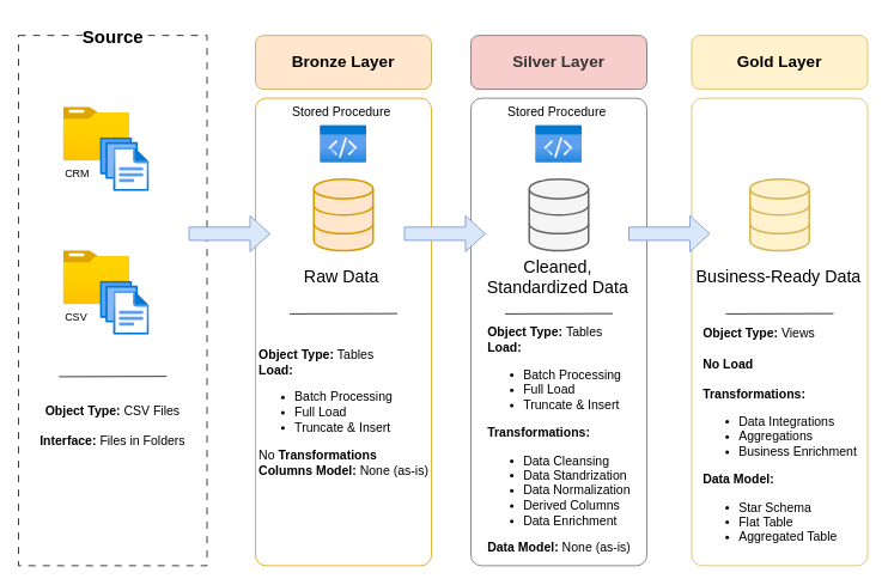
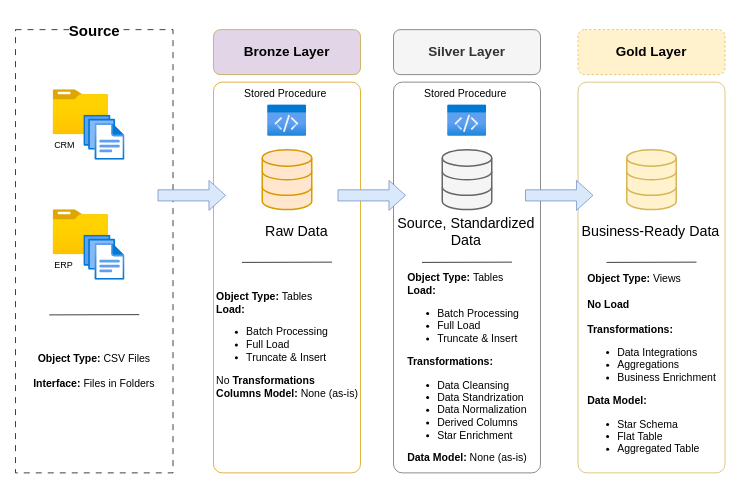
- <mxCell id="8" value="&lt;font style=&quot;font-size: 18px;&quot;&gt;&lt;b style=&quot;&quot;&gt;Bronze Layer&lt;/b&gt;&lt;/font&gt;" style="rounded=1;whiteSpace=wrap;html=1;strokeColor=light-dark(#bca343, #996500);fillColor=#ffe6cc;" vertex="1" parent="1"><mxGeometry x="284" y="39" width="196" height="60" as="geometry" /></mxCell>
+ <mxCell id="8" value="&lt;font style=&quot;font-size: 18px;&quot;&gt;&lt;b style=&quot;&quot;&gt;Bronze Layer&lt;/b&gt;&lt;/font&gt;" style="rounded=1;whiteSpace=wrap;html=1;strokeColor=light-dark(#bca343, #996500);fillColor=#e1d5e7;" vertex="1" parent="1"><mxGeometry x="284" y="39" width="196" height="60" as="geometry" /></mxCell>
- <mxCell id="19" value="&lt;font style=&quot;font-size: 18px;&quot;&gt;&lt;b style=&quot;&quot;&gt;Silver Layer&lt;/b&gt;&lt;/font&gt;" style="rounded=1;whiteSpace=wrap;html=1;strokeColor=#666666;fillColor=#f8cecc;fontColor=#333333;" vertex="1" parent="1"><mxGeometry x="524" y="39" width="196" height="60" as="geometry" /></mxCell>
+ <mxCell id="19" value="&lt;font style=&quot;font-size: 18px;&quot;&gt;&lt;b style=&quot;&quot;&gt;Silver Layer&lt;/b&gt;&lt;/font&gt;" style="rounded=1;whiteSpace=wrap;html=1;strokeColor=#666666;fillColor=#f5f5f5;fontColor=#333333;" vertex="1" parent="1"><mxGeometry x="524" y="39" width="196" height="60" as="geometry" /></mxCell>
- <mxCell id="28" value="&lt;font style=&quot;font-size: 18px;&quot;&gt;&lt;b style=&quot;&quot;&gt;Gold Layer&lt;/b&gt;&lt;/font&gt;" style="rounded=1;whiteSpace=wrap;html=1;strokeColor=#d6b656;fillColor=#fff2cc;" vertex="1" parent="1"><mxGeometry x="770" y="39" width="196" height="60" as="geometry" /></mxCell>
+ <mxCell id="28" value="&lt;font style=&quot;font-size: 18px;&quot;&gt;&lt;b style=&quot;&quot;&gt;Gold Layer&lt;/b&gt;&lt;/font&gt;" style="rounded=1;whiteSpace=wrap;html=1;strokeColor=#d6b656;fillColor=#fff2cc;dashed=1;" vertex="1" parent="1"><mxGeometry x="770" y="39" width="196" height="60" as="geometry" /></mxCell>
- <mxCell id="15" value="Raw Data" style="text;html=1;align=center;verticalAlign=middle;whiteSpace=wrap;rounded=0;fontSize=19;" vertex="1" parent="1"><mxGeometry x="310" y="294.03" width="140" height="30" as="geometry" /></mxCell>
+ <mxCell id="15" value="Raw Data" style="text;html=1;align=center;verticalAlign=middle;whiteSpace=wrap;rounded=0;fontSize=19;" vertex="1" parent="1"><mxGeometry x="325" y="294.03" width="140" height="30" as="geometry" /></mxCell>
- <mxCell id="24" value="Cleaned, Standardized Data" style="text;html=1;align=center;verticalAlign=middle;whiteSpace=wrap;rounded=0;fontSize=19;" vertex="1" parent="1"><mxGeometry x="526" y="294.03" width="190" height="30" as="geometry" /></mxCell>
+ <mxCell id="24" value="Source, Standardized Data" style="text;html=1;align=center;verticalAlign=middle;whiteSpace=wrap;rounded=0;fontSize=19;" vertex="1" parent="1"><mxGeometry x="526" y="294.03" width="190" height="30" as="geometry" /></mxCell>
- <mxCell id="6" value="CSV" style="image;aspect=fixed;html=1;points=[];align=left;fontSize=12;image=img/lib/azure2/general/Folder_Blank.svg;" vertex="1" parent="1"><mxGeometry x="70" y="279" width="74" height="60.06" as="geometry" /></mxCell>
+ <mxCell id="6" value="ERP" style="image;aspect=fixed;html=1;points=[];align=left;fontSize=12;image=img/lib/azure2/general/Folder_Blank.svg;" vertex="1" parent="1"><mxGeometry x="70" y="279" width="74" height="60.06" as="geometry" /></mxCell>
- <mxCell id="11" value="&lt;b&gt;Object Type: &lt;/b&gt;CSV Files&lt;div&gt;&lt;b&gt;&lt;br&gt;&lt;/b&gt;&lt;/div&gt;&lt;div&gt;&lt;b&gt;Interface: &lt;/b&gt;Files in Folders&lt;/div&gt;" style="text;html=1;align=center;verticalAlign=middle;whiteSpace=wrap;rounded=0;fontSize=14;" vertex="1" parent="1"><mxGeometry x="30" y="439" width="190" height="70" as="geometry" /></mxCell>
+ <mxCell id="11" value="&lt;b&gt;Object Type: &lt;/b&gt;CSV Files&lt;div&gt;&lt;b&gt;&lt;br&gt;&lt;/b&gt;&lt;/div&gt;&lt;div&gt;&lt;b&gt;Interface: &lt;/b&gt;Files in Folders&lt;/div&gt;" style="text;html=1;align=center;verticalAlign=middle;whiteSpace=wrap;rounded=0;fontSize=14;" vertex="1" parent="1"><mxGeometry x="30" y="459" width="190" height="70" as="geometry" /></mxCell>
- <mxCell id="26" value="&lt;div style=&quot;text-align: left;&quot;&gt;&lt;b style=&quot;background-color: transparent; color: light-dark(rgb(0, 0, 0), rgb(255, 255, 255));&quot;&gt;Object Type: &lt;/b&gt;&lt;span style=&quot;background-color: transparent; color: light-dark(rgb(0, 0, 0), rgb(255, 255, 255));&quot;&gt;Tables&lt;/span&gt;&lt;/div&gt;&lt;div&gt;&lt;div style=&quot;text-align: left;&quot;&gt;&lt;b style=&quot;background-color: transparent; color: light-dark(rgb(0, 0, 0), rgb(255, 255, 255));&quot;&gt;Load:&amp;nbsp;&lt;/b&gt;&lt;/div&gt;&lt;div&gt;&lt;div style=&quot;text-align: left;&quot;&gt;&lt;ul&gt;&lt;li&gt;Batch Processing&lt;/li&gt;&lt;li&gt;Full Load&lt;/li&gt;&lt;li&gt;Truncate &amp;amp; Insert&lt;/li&gt;&lt;/ul&gt;&lt;div&gt;&lt;b&gt;Transformations:&lt;/b&gt;&lt;/div&gt;&lt;div&gt;&lt;ul&gt;&lt;li&gt;Data Cleansing&lt;/li&gt;&lt;li&gt;Data Standrization&lt;/li&gt;&lt;li&gt;Data Normalization&lt;/li&gt;&lt;li&gt;Derived Columns&lt;/li&gt;&lt;li&gt;Data Enrichment&lt;/li&gt;&lt;/ul&gt;&lt;/div&gt;&lt;div&gt;&lt;b&gt;Data Model: &lt;/b&gt;None (as-is)&lt;/div&gt;&lt;/div&gt;&lt;/div&gt;&lt;/div&gt;" style="text;html=1;align=center;verticalAlign=middle;whiteSpace=wrap;rounded=0;fontSize=14;spacing=2;" vertex="1" parent="1"><mxGeometry x="524" y="380" width="197" height="220" as="geometry" /></mxCell>
+ <mxCell id="26" value="&lt;div style=&quot;text-align: left;&quot;&gt;&lt;b style=&quot;background-color: transparent; color: light-dark(rgb(0, 0, 0), rgb(255, 255, 255));&quot;&gt;Object Type: &lt;/b&gt;&lt;span style=&quot;background-color: transparent; color: light-dark(rgb(0, 0, 0), rgb(255, 255, 255));&quot;&gt;Tables&lt;/span&gt;&lt;/div&gt;&lt;div&gt;&lt;div style=&quot;text-align: left;&quot;&gt;&lt;b style=&quot;background-color: transparent; color: light-dark(rgb(0, 0, 0), rgb(255, 255, 255));&quot;&gt;Load:&amp;nbsp;&lt;/b&gt;&lt;/div&gt;&lt;div&gt;&lt;div style=&quot;text-align: left;&quot;&gt;&lt;ul&gt;&lt;li&gt;Batch Processing&lt;/li&gt;&lt;li&gt;Full Load&lt;/li&gt;&lt;li&gt;Truncate &amp;amp; Insert&lt;/li&gt;&lt;/ul&gt;&lt;div&gt;&lt;b&gt;Transformations:&lt;/b&gt;&lt;/div&gt;&lt;div&gt;&lt;ul&gt;&lt;li&gt;Data Cleansing&lt;/li&gt;&lt;li&gt;Data Standrization&lt;/li&gt;&lt;li&gt;Data Normalization&lt;/li&gt;&lt;li&gt;Derived Columns&lt;/li&gt;&lt;li&gt;Star Enrichment&lt;/li&gt;&lt;/ul&gt;&lt;/div&gt;&lt;div&gt;&lt;b&gt;Data Model: &lt;/b&gt;None (as-is)&lt;/div&gt;&lt;/div&gt;&lt;/div&gt;&lt;/div&gt;" style="text;html=1;align=center;verticalAlign=middle;whiteSpace=wrap;rounded=0;fontSize=14;spacing=2;" vertex="1" parent="1"><mxGeometry x="524" y="380" width="197" height="220" as="geometry" /></mxCell>
